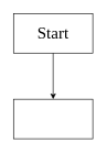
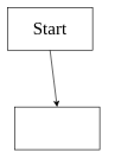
- <mxCell id="2" value="Start" style="rounded=0;whiteSpace=wrap;html=1;fontFamily=Comic Sans MS;fontSize=25;" vertex="1" parent="1"><mxGeometry x="20" y="20" width="120" height="60" as="geometry" /></mxCell>
+ <mxCell id="2" value="Start" style="rounded=0;whiteSpace=wrap;html=1;fontFamily=Comic Sans MS;fontSize=25;" vertex="1" parent="1"><mxGeometry x="10" y="10" width="120" height="60" as="geometry" /></mxCell>
